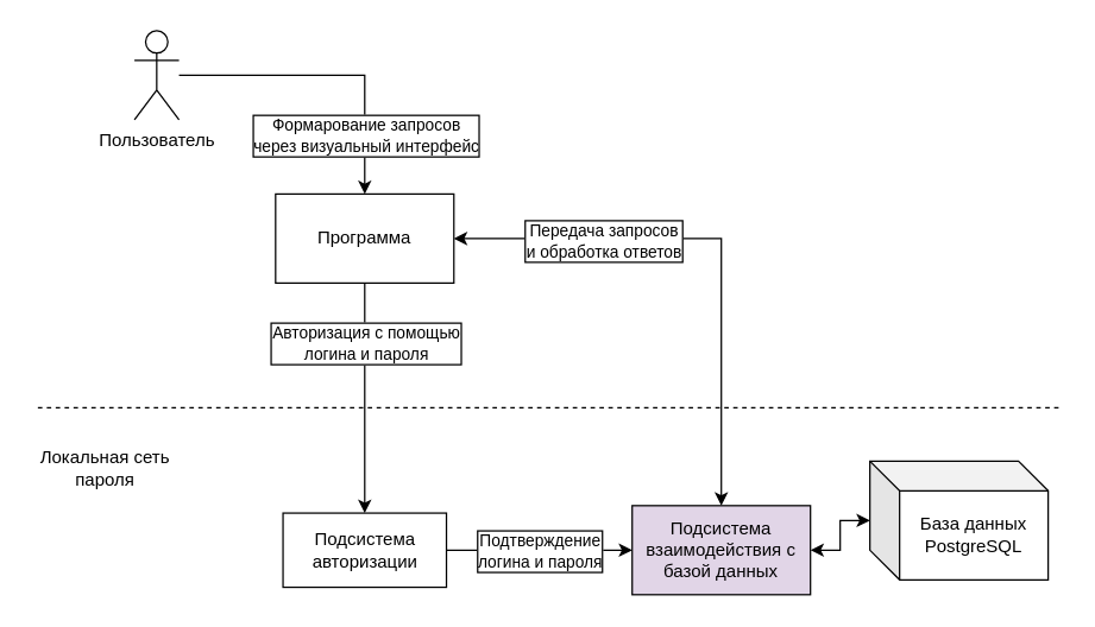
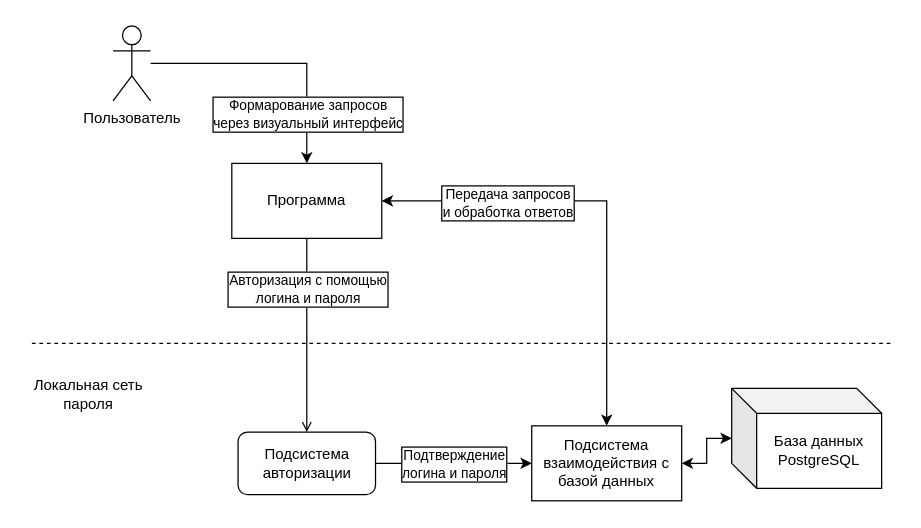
- <mxCell id="3" style="edgeStyle=orthogonalEdgeStyle;rounded=0;orthogonalLoop=1;jettySize=auto;html=1;exitX=0.5;exitY=1;exitDx=0;exitDy=0;entryX=0.5;entryY=0;entryDx=0;entryDy=0;" parent="1" source="5" target="16" edge="1"><mxGeometry relative="1" as="geometry" /></mxCell>
+ <mxCell id="3" style="edgeStyle=orthogonalEdgeStyle;rounded=0;orthogonalLoop=1;jettySize=auto;html=1;exitX=0.5;exitY=1;exitDx=0;exitDy=0;entryX=0.5;entryY=0;entryDx=0;entryDy=0;endArrow=open;" parent="1" source="5" target="16" edge="1"><mxGeometry relative="1" as="geometry" /></mxCell>
- <mxCell id="16" value="Подсистема&lt;br&gt;авторизации" style="html=1;verticalAlign=middle;" parent="1" vertex="1"><mxGeometry x="190" y="345" width="110" height="50" as="geometry" /></mxCell>
+ <mxCell id="16" value="Подсистема&lt;br&gt;авторизации" style="html=1;verticalAlign=middle;rounded=1;" parent="1" vertex="1"><mxGeometry x="190" y="345" width="110" height="50" as="geometry" /></mxCell>
- <mxCell id="13" value="Подсистема&lt;br&gt;взаимодействия с базой данных" style="rounded=0;whiteSpace=wrap;html=1;fillColor=#e1d5e7;" parent="1" vertex="1"><mxGeometry x="425" y="340" width="120" height="60" as="geometry" /></mxCell>
+ <mxCell id="13" value="Подсистема&lt;br&gt;взаимодействия с базой данных" style="rounded=0;whiteSpace=wrap;html=1;" parent="1" vertex="1"><mxGeometry x="425" y="340" width="120" height="60" as="geometry" /></mxCell>
